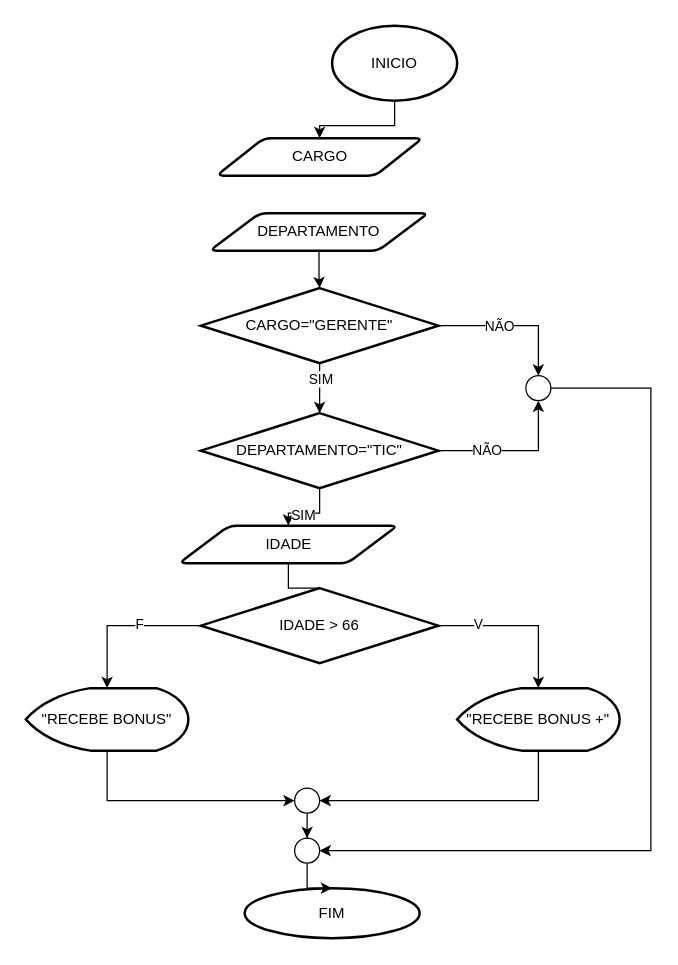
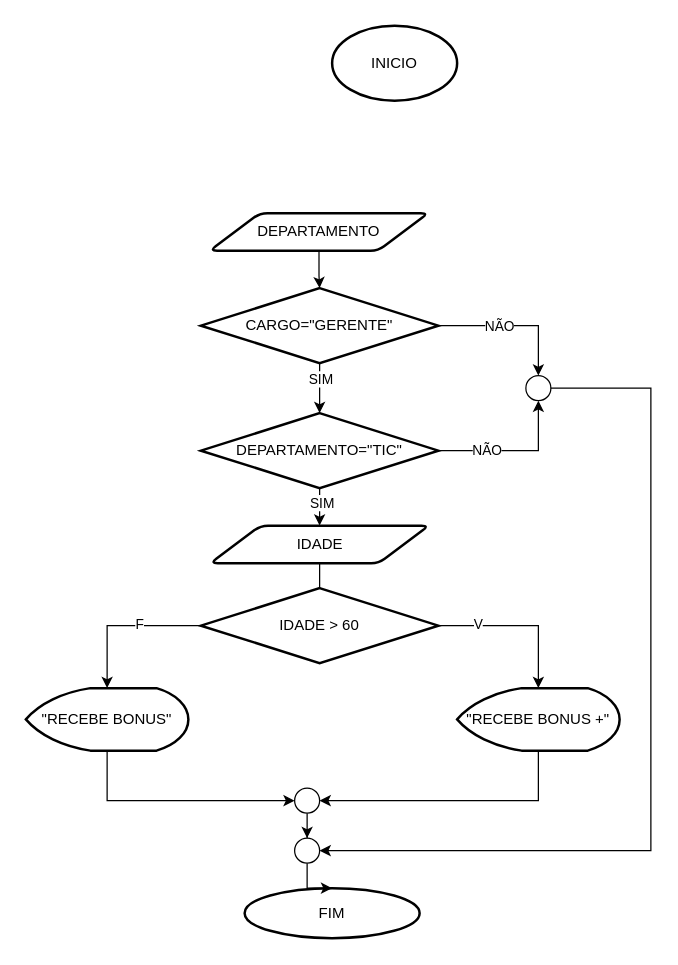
- <mxCell id="2" style="edgeStyle=orthogonalEdgeStyle;rounded=0;orthogonalLoop=1;jettySize=auto;html=1;" edge="1" parent="1" source="3" target="5"><mxGeometry relative="1" as="geometry" /></mxCell>
- <mxCell id="5" value="CARGO" style="shape=parallelogram;html=1;strokeWidth=2;perimeter=parallelogramPerimeter;whiteSpace=wrap;rounded=1;arcSize=12;size=0.23;" vertex="1" parent="1"><mxGeometry x="172.5" y="110" width="165" height="30" as="geometry" /></mxCell>
- <mxCell id="20" value="IDADE" style="shape=parallelogram;html=1;strokeWidth=2;perimeter=parallelogramPerimeter;whiteSpace=wrap;rounded=1;arcSize=12;size=0.23;" vertex="1" parent="1"><mxGeometry x="142.5" y="420" width="175" height="30" as="geometry" /></mxCell>
+ <mxCell id="20" value="IDADE" style="shape=parallelogram;html=1;strokeWidth=2;perimeter=parallelogramPerimeter;whiteSpace=wrap;rounded=1;arcSize=12;size=0.23;" vertex="1" parent="1"><mxGeometry x="167.5" y="420" width="175" height="30" as="geometry" /></mxCell>
- <mxCell id="24" value="IDADE &amp;gt; 66" style="strokeWidth=2;html=1;shape=mxgraph.flowchart.decision;whiteSpace=wrap;" vertex="1" parent="1"><mxGeometry x="160" y="470" width="190" height="60" as="geometry" /></mxCell>
+ <mxCell id="24" value="IDADE &amp;gt; 60" style="strokeWidth=2;html=1;shape=mxgraph.flowchart.decision;whiteSpace=wrap;" vertex="1" parent="1"><mxGeometry x="160" y="470" width="190" height="60" as="geometry" /></mxCell>
